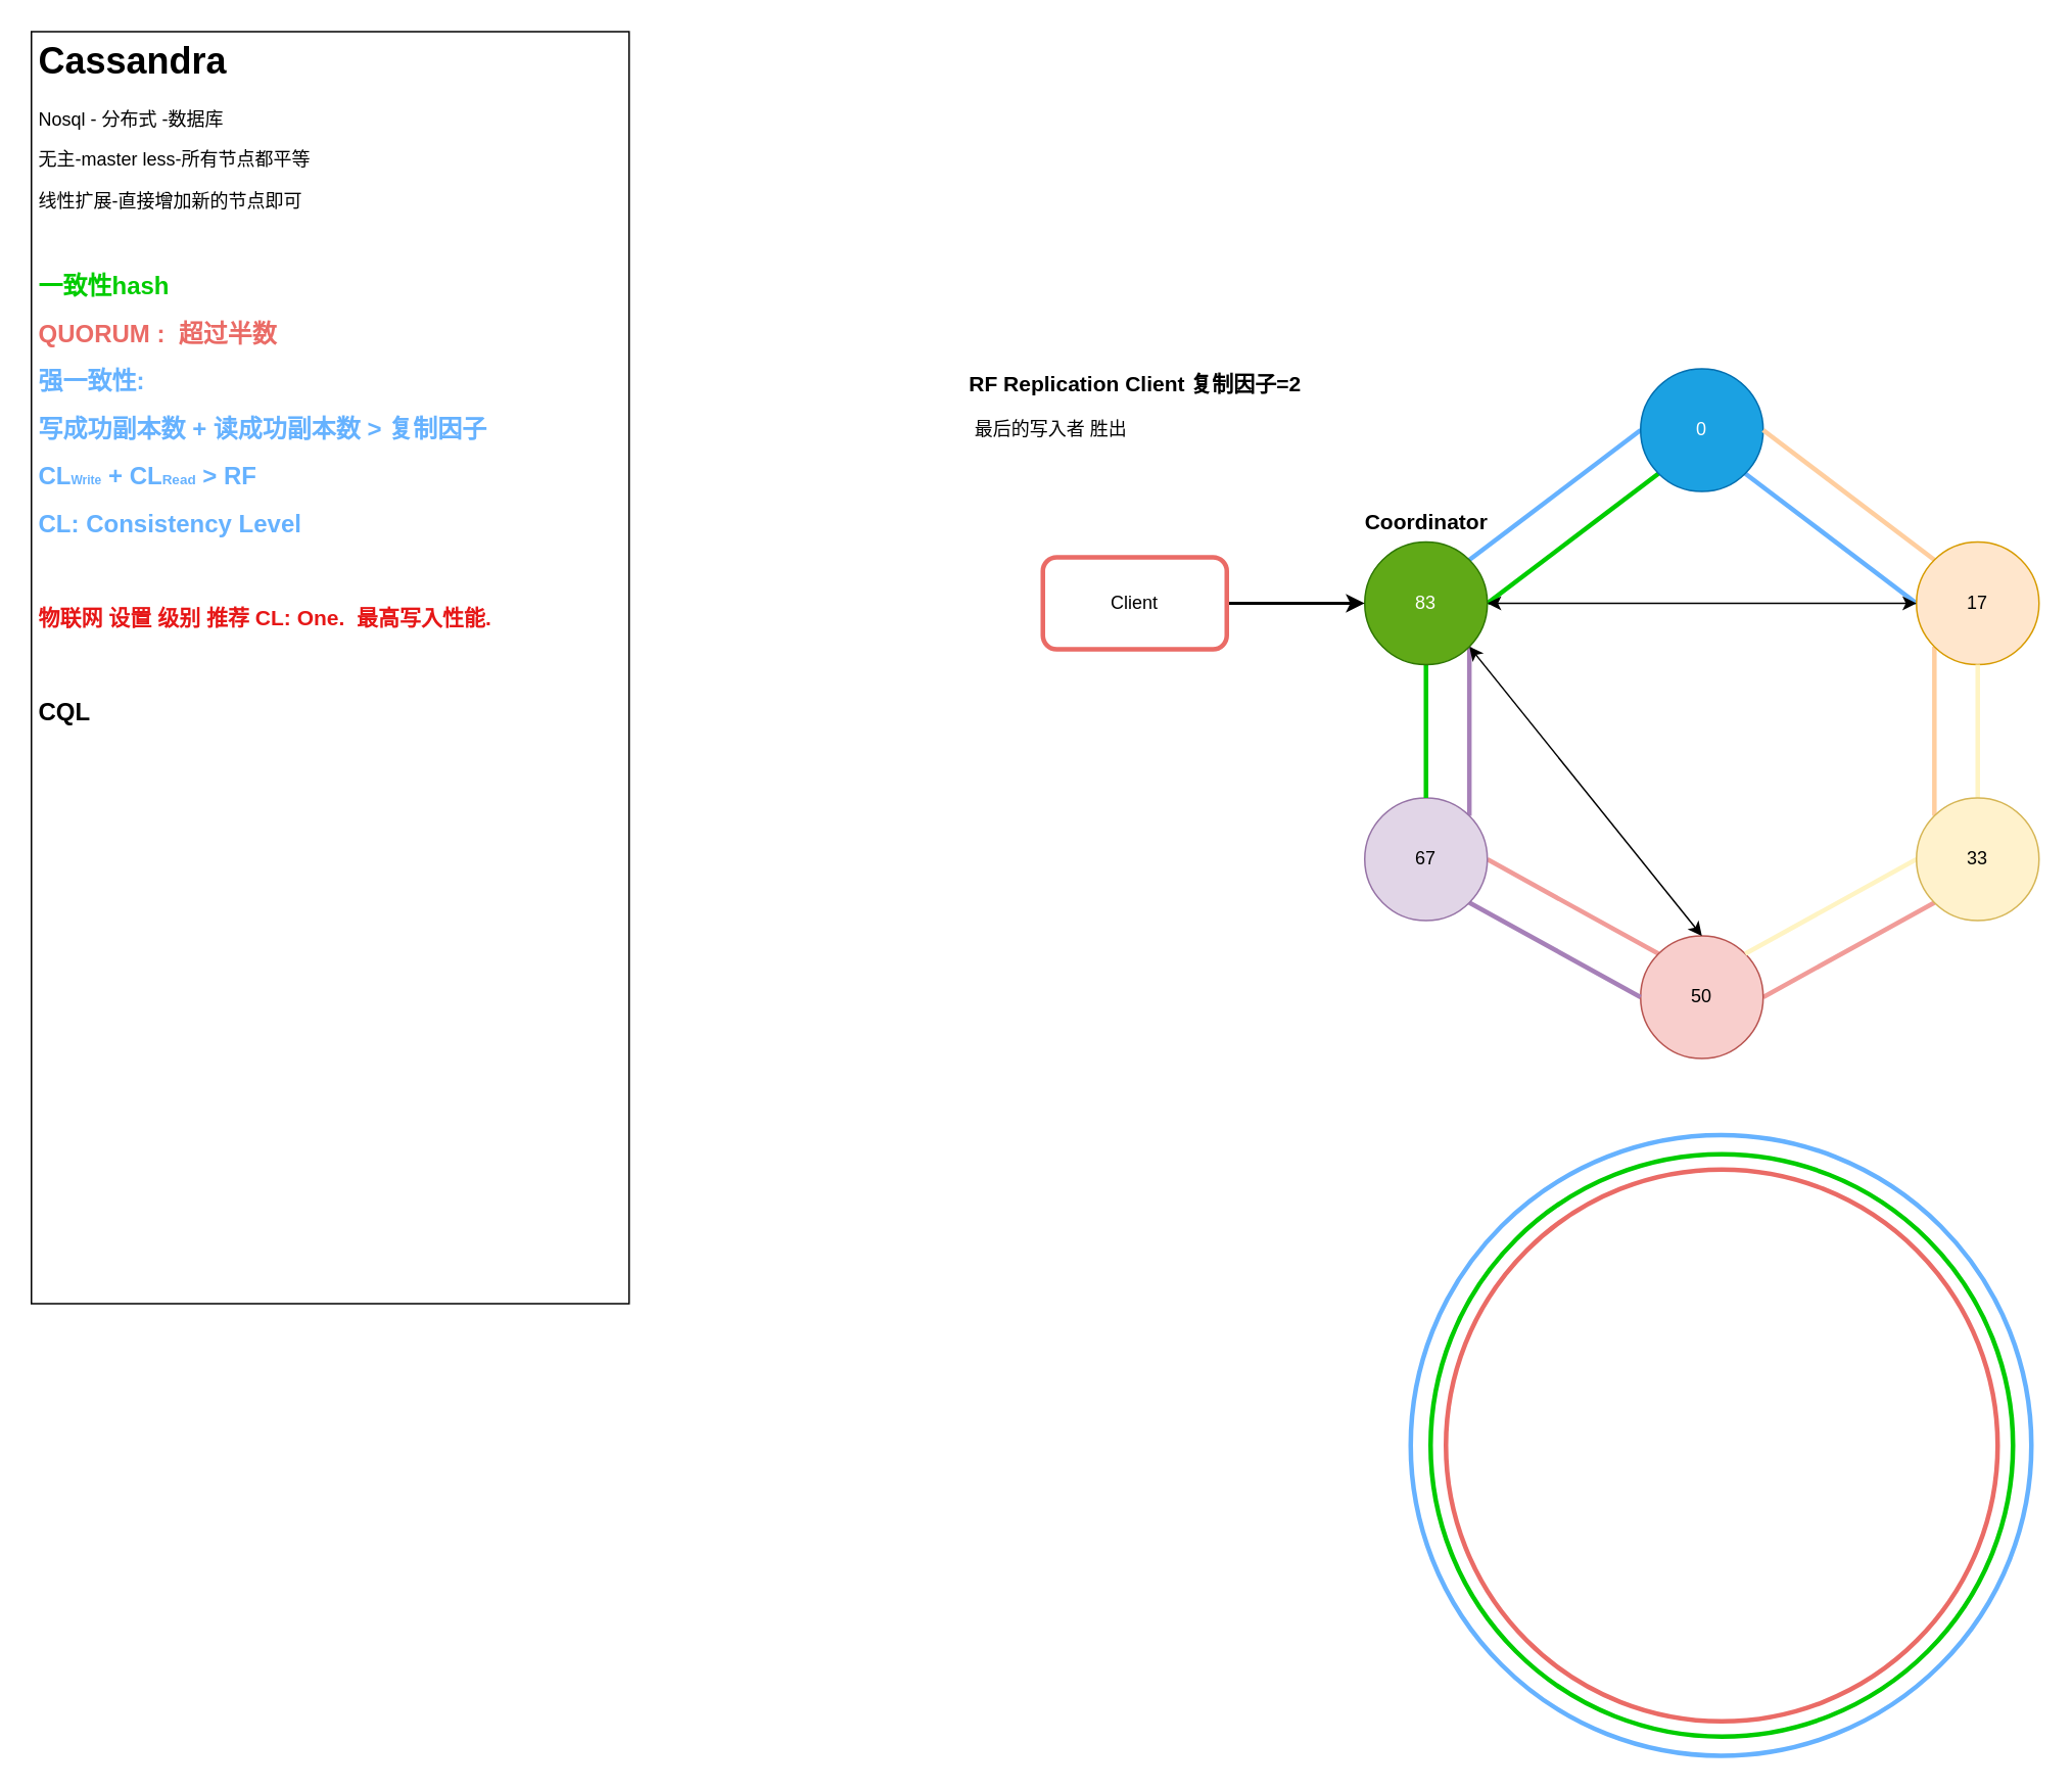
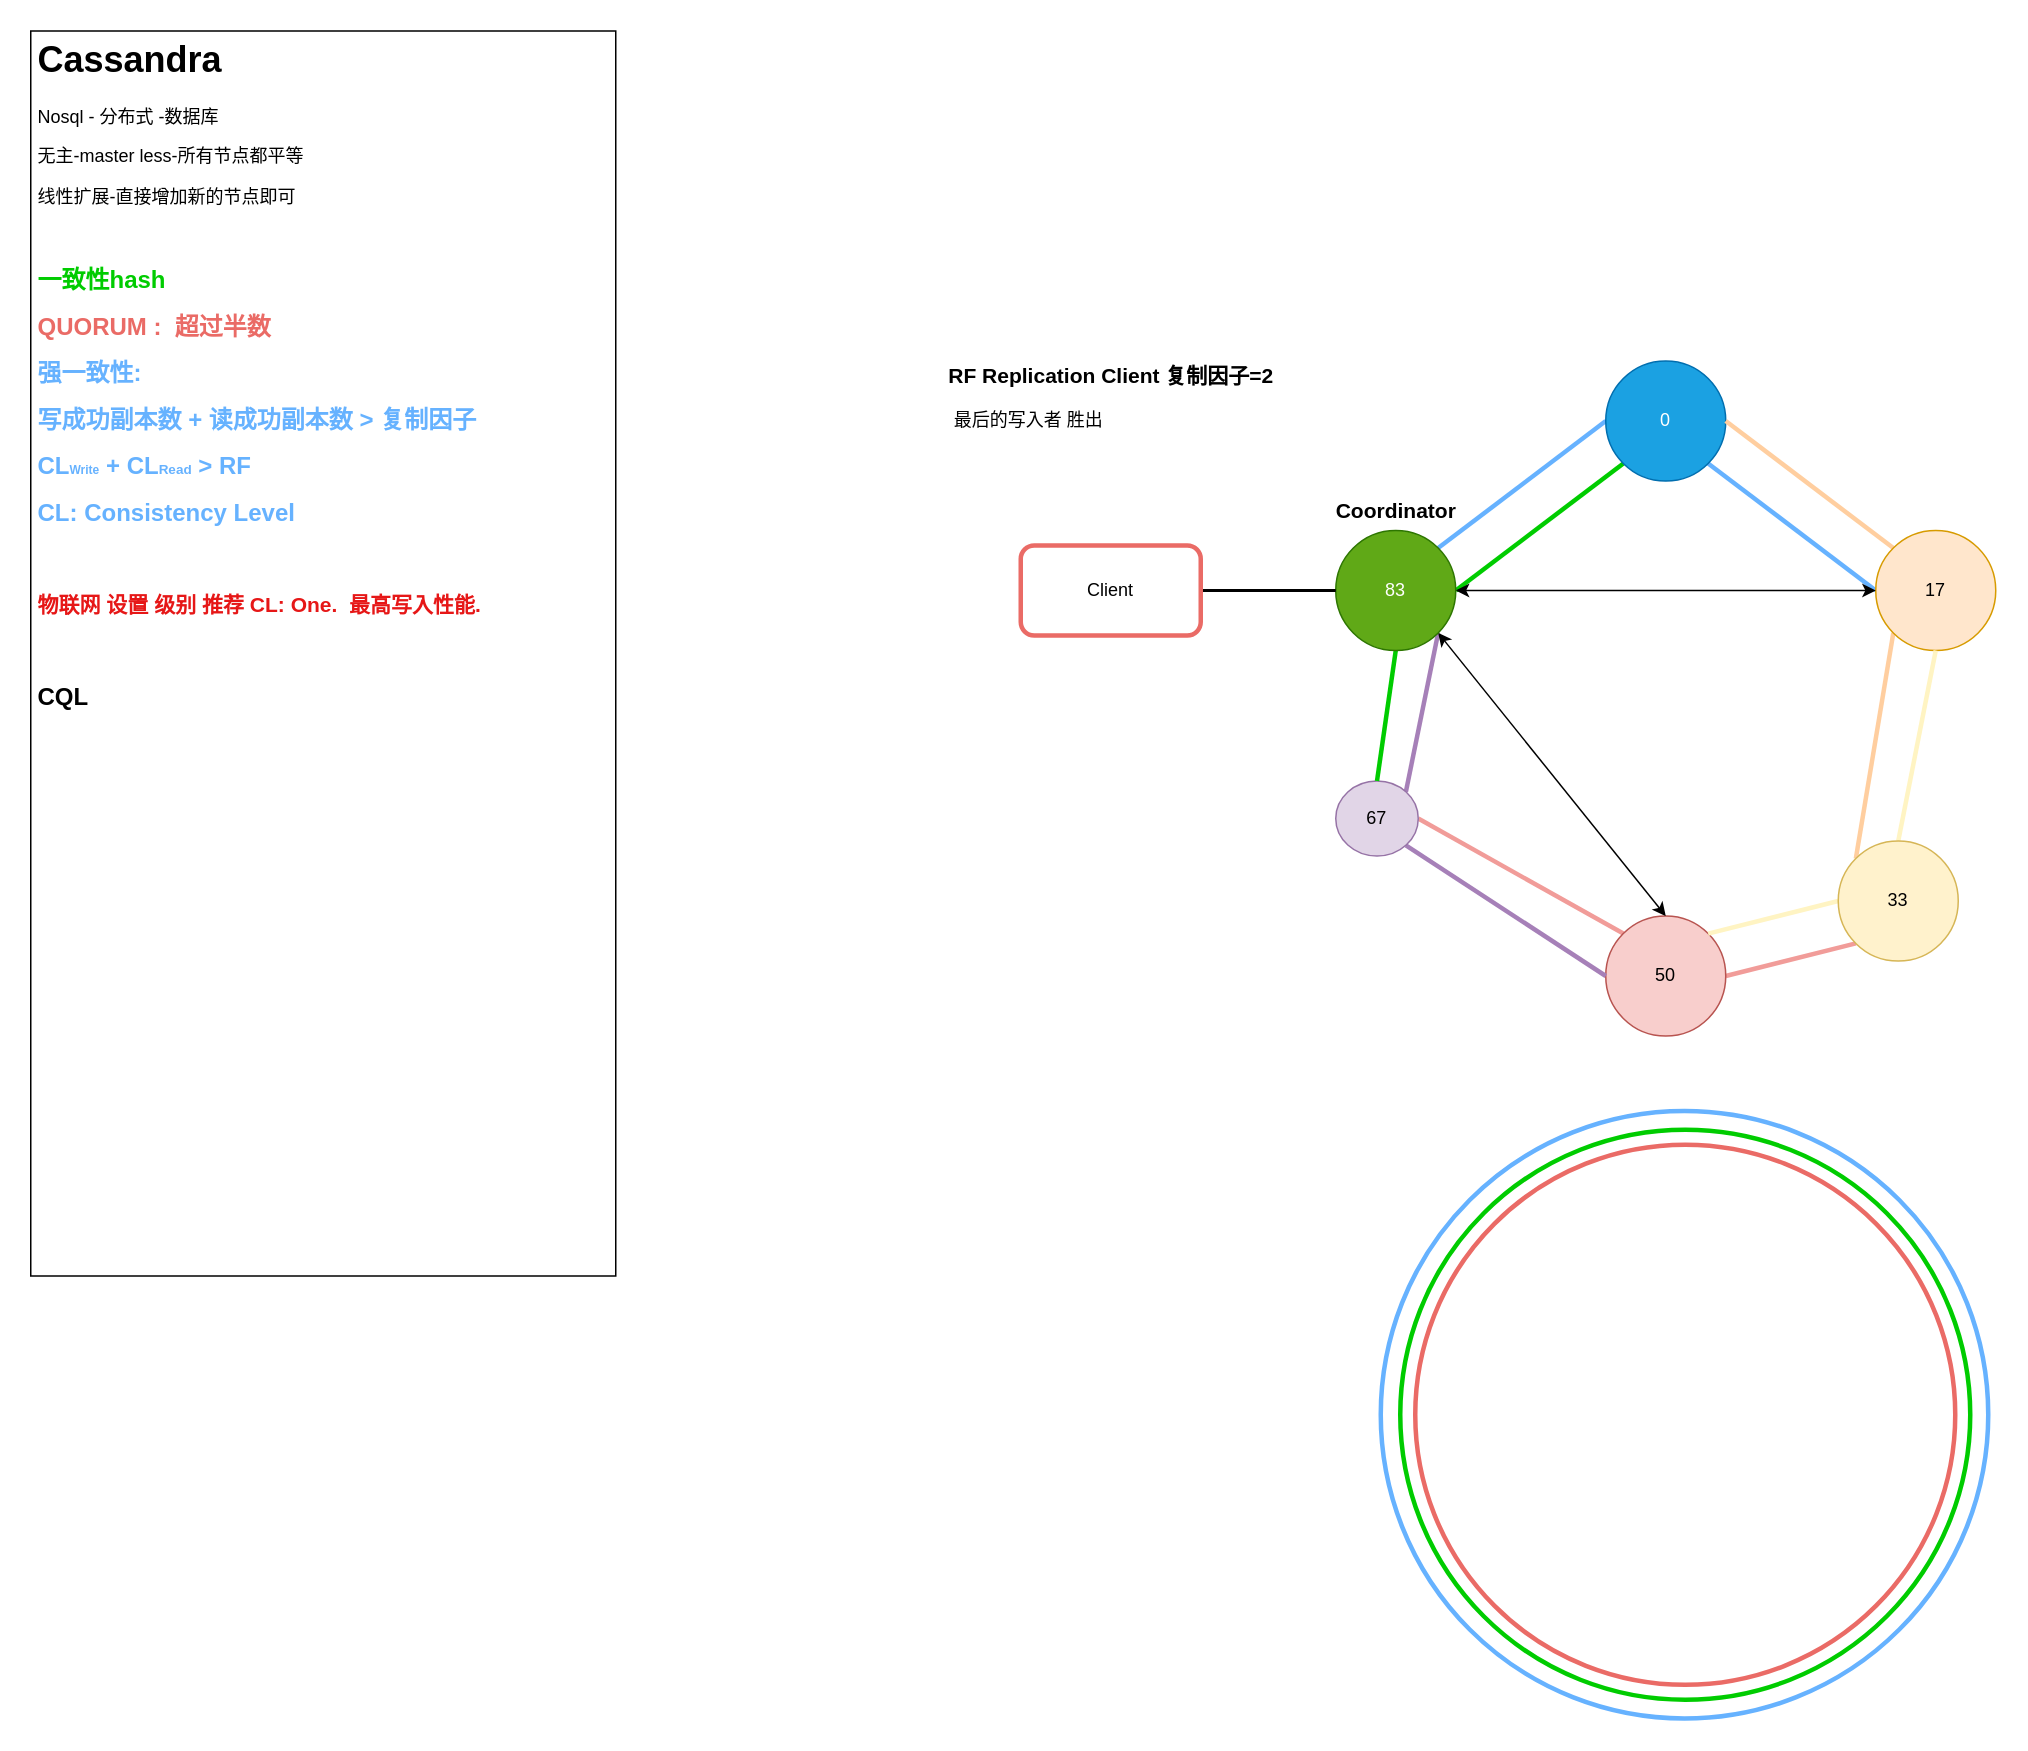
- <mxCell id="27" style="edgeStyle=none;rounded=0;orthogonalLoop=1;jettySize=auto;html=1;exitX=1;exitY=0.5;exitDx=0;exitDy=0;entryX=0;entryY=0.5;entryDx=0;entryDy=0;endArrow=classic;endFill=1;strokeColor=#000000;strokeWidth=2;" edge="1" parent="1" source="28" target="25"><mxGeometry relative="1" as="geometry" /></mxCell>
+ <mxCell id="27" style="edgeStyle=none;rounded=0;orthogonalLoop=1;jettySize=auto;html=1;exitX=1;exitY=0.5;exitDx=0;exitDy=0;entryX=0;entryY=0.5;entryDx=0;entryDy=0;endArrow=none;endFill=1;strokeColor=#000000;strokeWidth=2;" edge="1" parent="1" source="28" target="25"><mxGeometry relative="1" as="geometry" /></mxCell>
- <mxCell id="21" value="67" style="ellipse;whiteSpace=wrap;html=1;aspect=fixed;strokeColor=#9673a6;fillColor=#e1d5e7;" vertex="1" parent="1"><mxGeometry x="890" y="520" width="80" height="80" as="geometry" /></mxCell>
+ <mxCell id="21" value="67" style="ellipse;whiteSpace=wrap;html=1;aspect=fixed;strokeColor=#9673a6;fillColor=#e1d5e7;" vertex="1" parent="1"><mxGeometry x="890" y="520" width="55" height="50" as="geometry" /></mxCell>
- <mxCell id="18" value="33" style="ellipse;whiteSpace=wrap;html=1;aspect=fixed;strokeColor=#d6b656;fillColor=#fff2cc;" vertex="1" parent="1"><mxGeometry x="1250" y="520" width="80" height="80" as="geometry" /></mxCell>
+ <mxCell id="18" value="33" style="ellipse;whiteSpace=wrap;html=1;aspect=fixed;strokeColor=#d6b656;fillColor=#fff2cc;" vertex="1" parent="1"><mxGeometry x="1225" y="560" width="80" height="80" as="geometry" /></mxCell>
